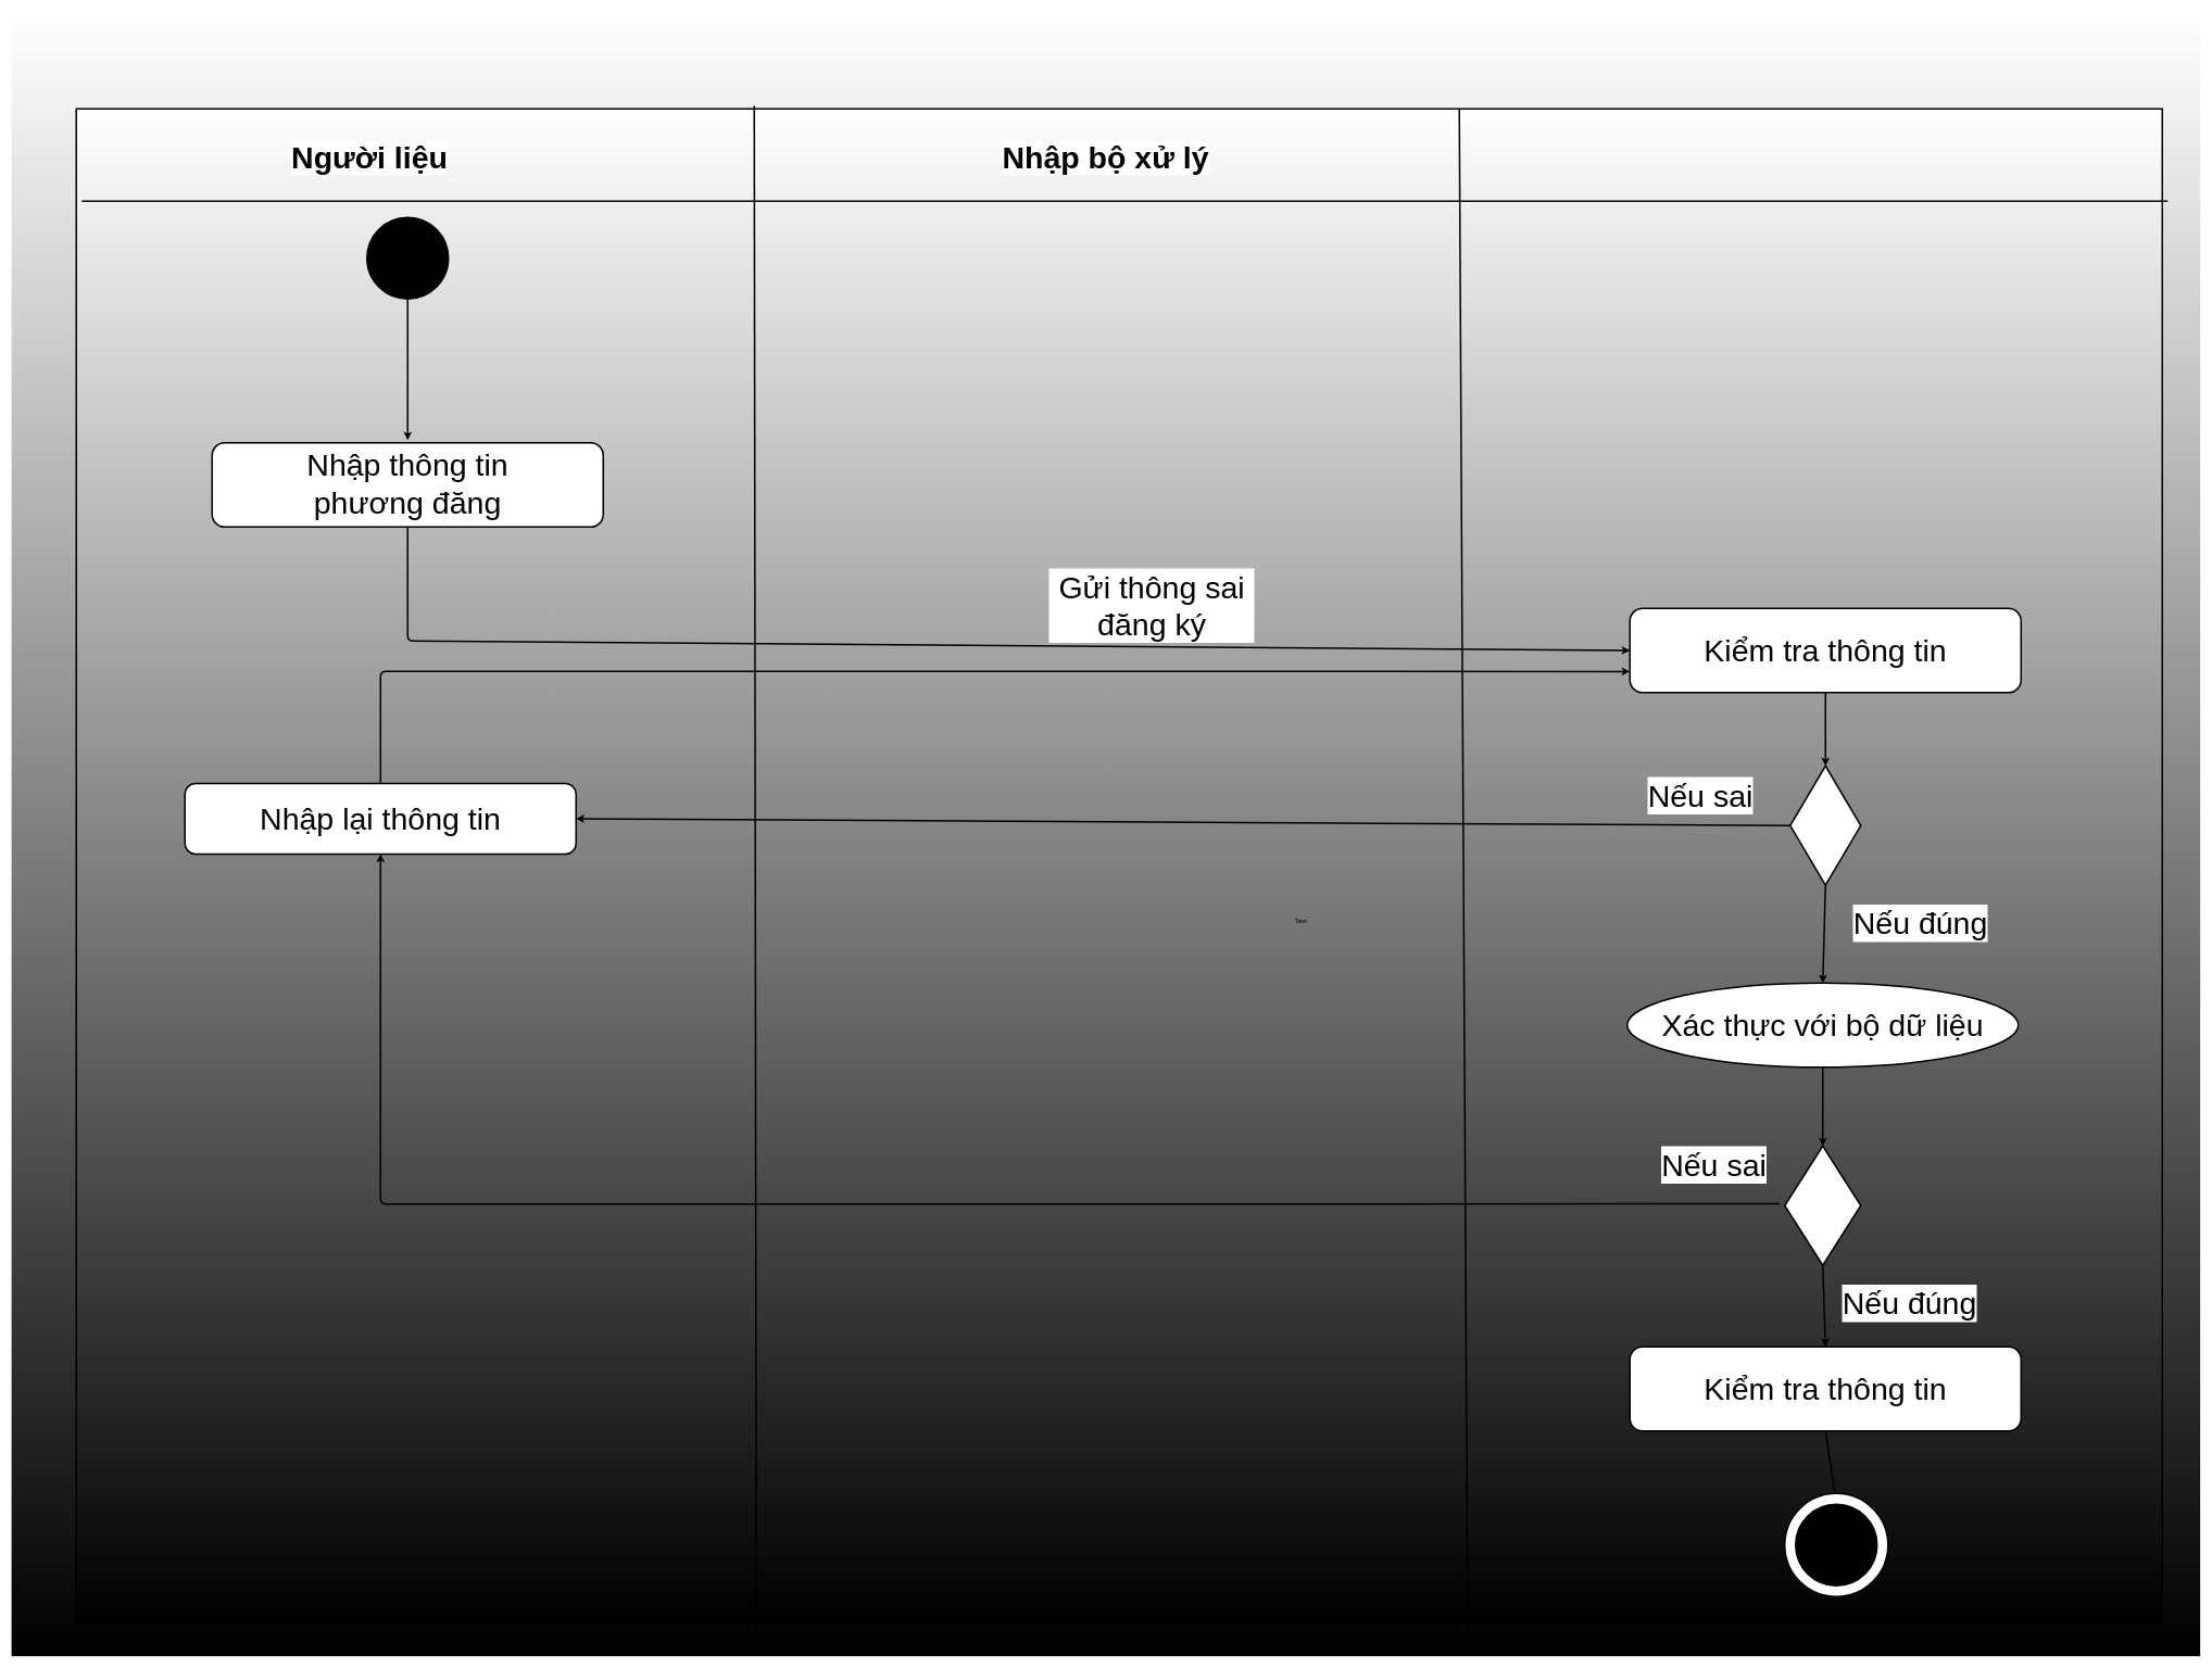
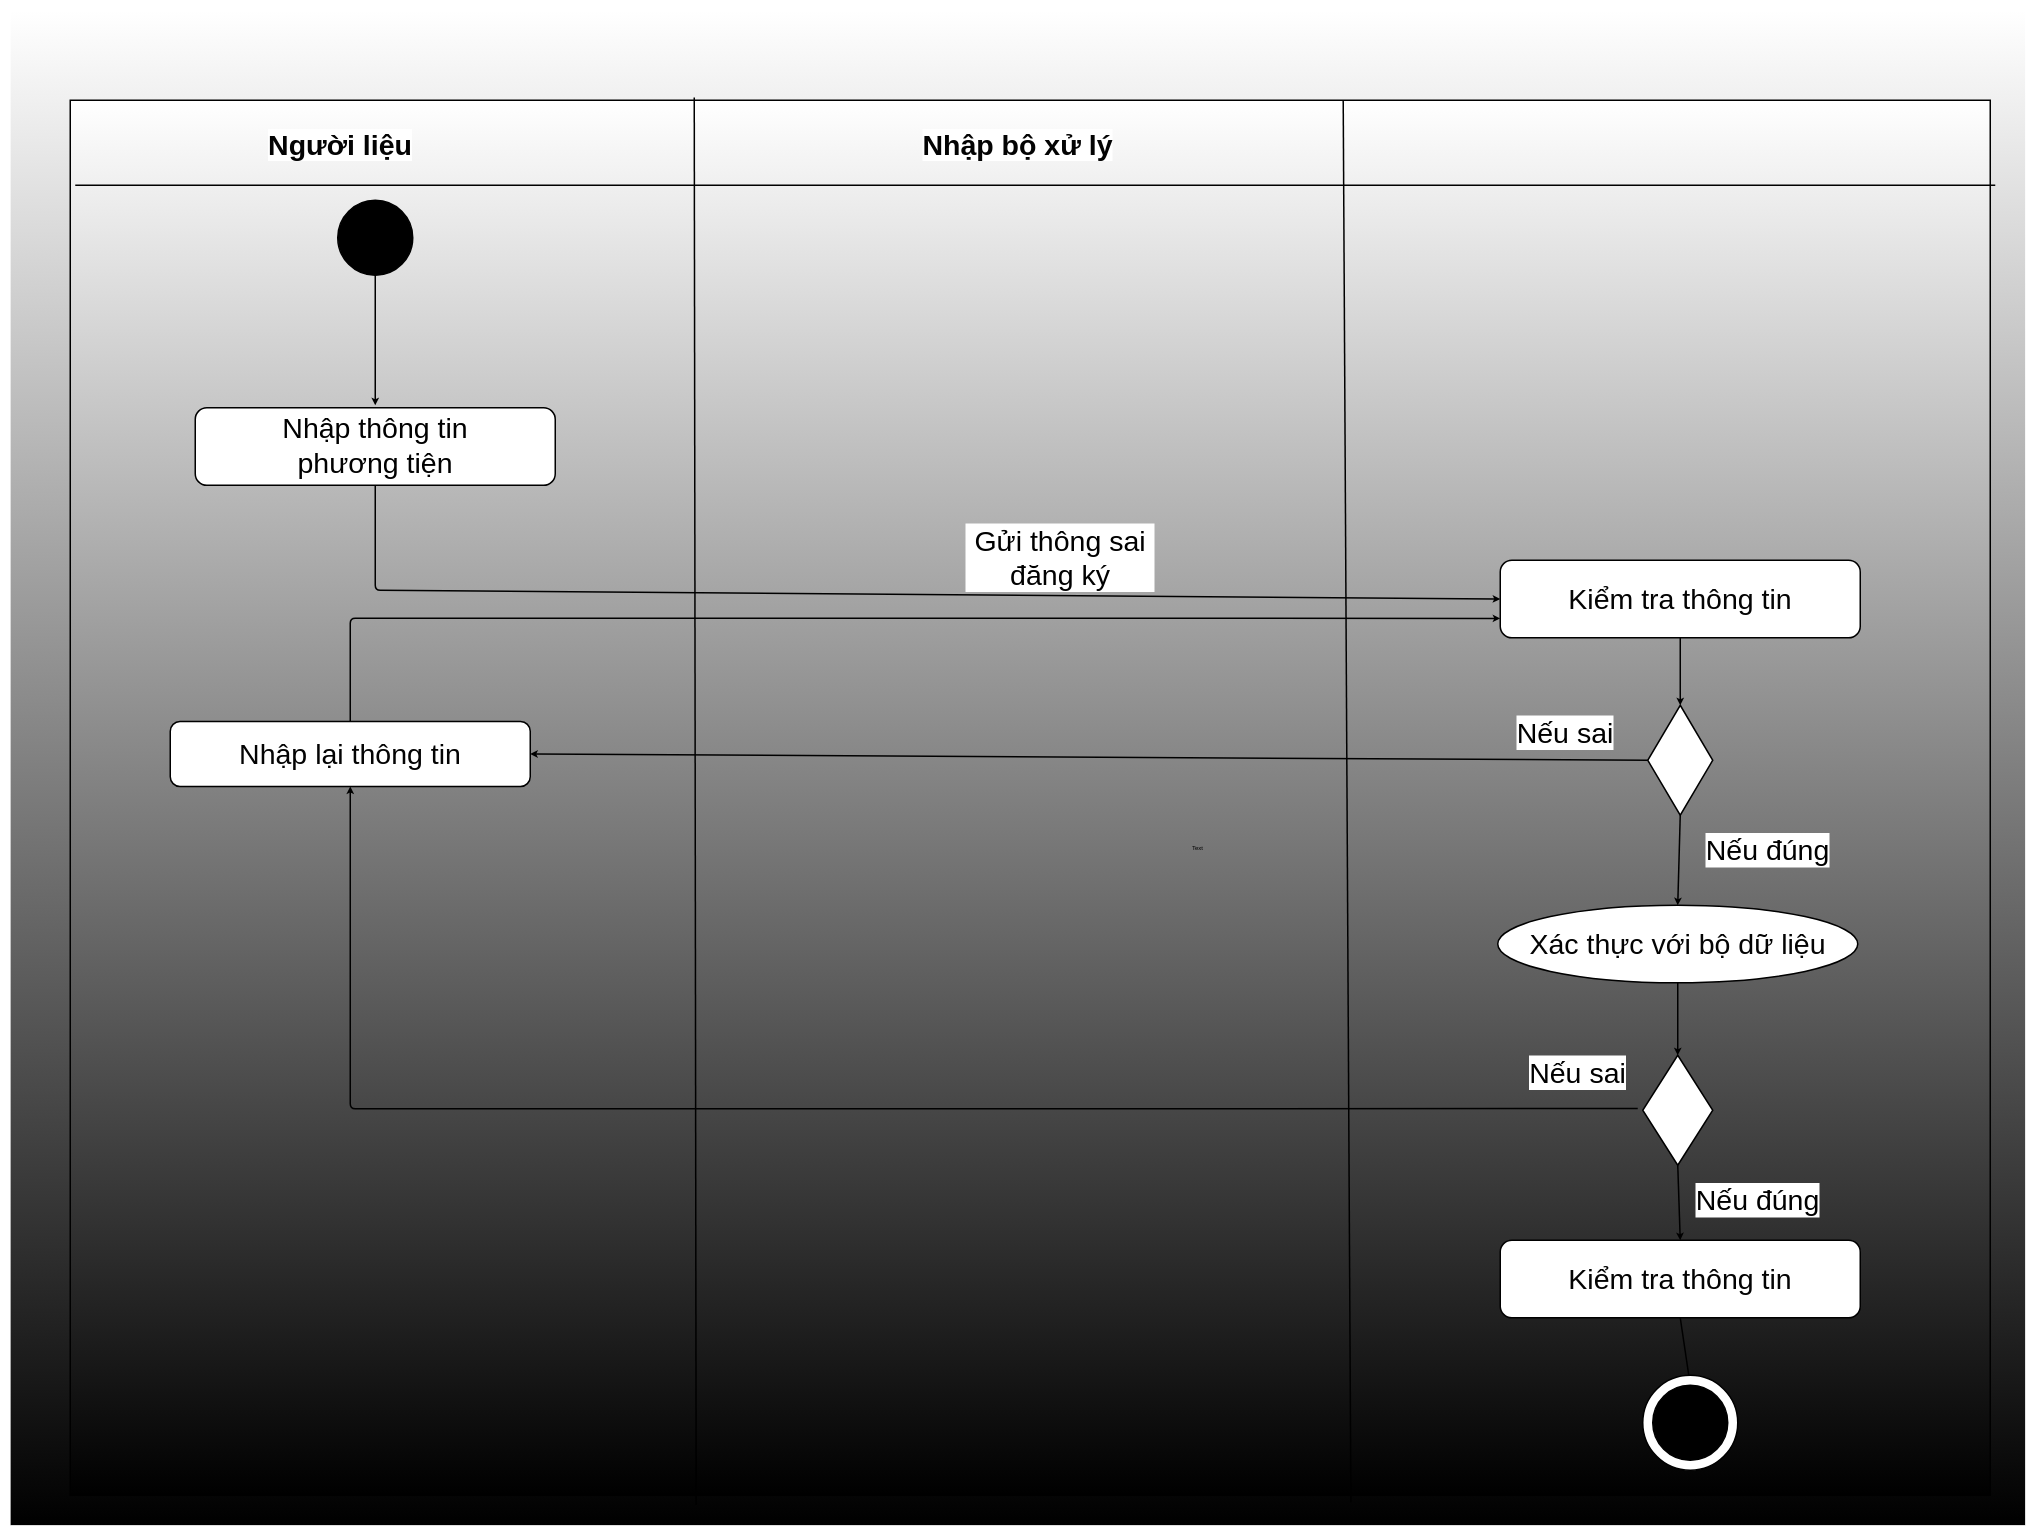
- <mxCell id="12" value="Nhập thông tin phương đăng" style="text;strokeColor=none;align=center;fillColor=none;html=1;verticalAlign=middle;whiteSpace=wrap;rounded=0;labelBackgroundColor=#FFFFFF;strokeWidth=3;fontSize=57;fontColor=#000000;" vertex="1" parent="1"><mxGeometry x="510" y="810" width="480" height="160" as="geometry" /></mxCell>
+ <mxCell id="12" value="Nhập thông tin phương tiện" style="text;strokeColor=none;align=center;fillColor=none;html=1;verticalAlign=middle;whiteSpace=wrap;rounded=0;labelBackgroundColor=#FFFFFF;strokeWidth=3;fontSize=57;fontColor=#000000;" vertex="1" parent="1"><mxGeometry x="510" y="810" width="480" height="160" as="geometry" /></mxCell>
